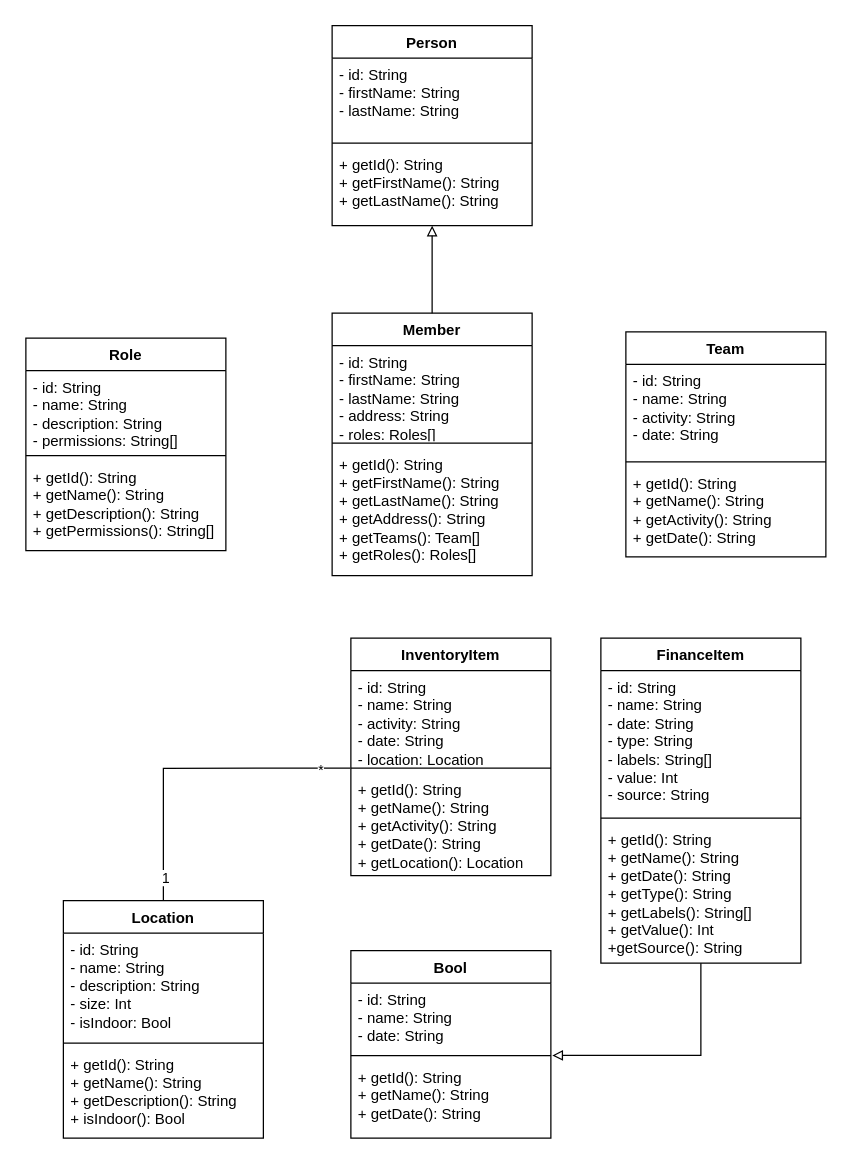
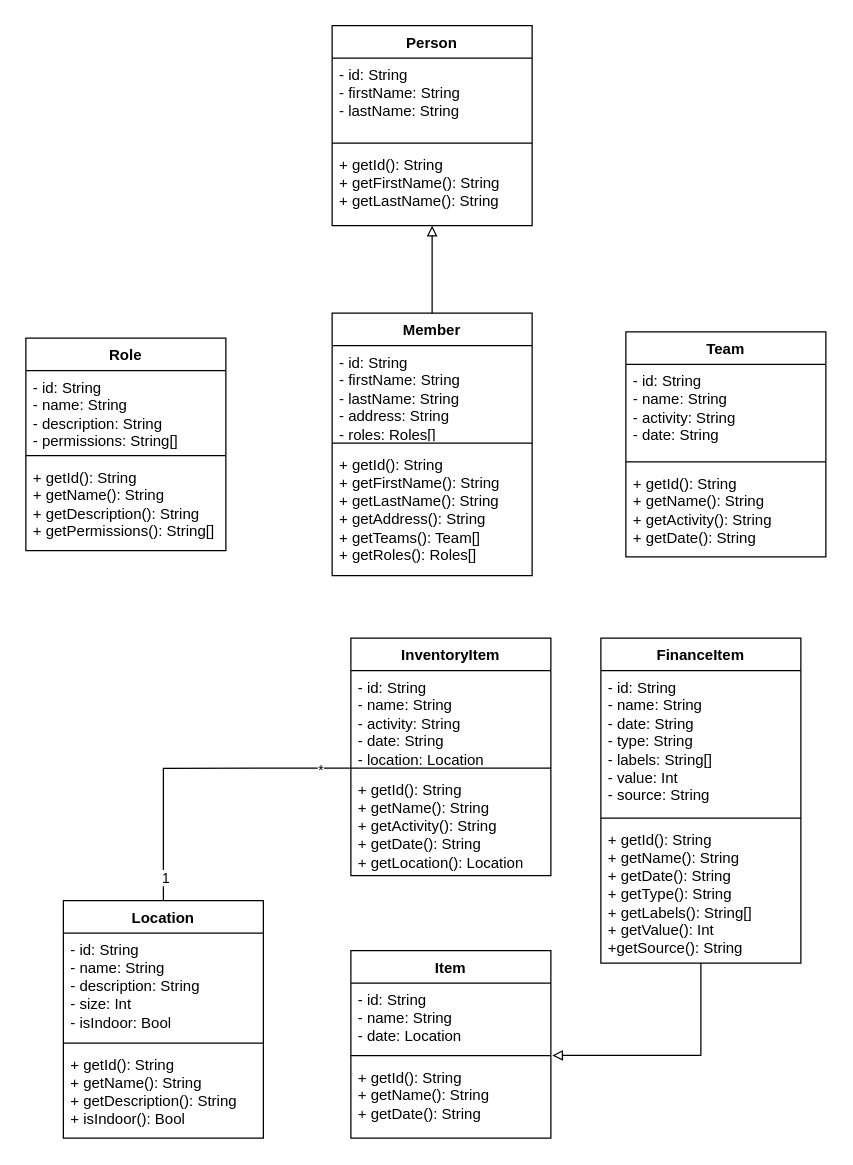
- <mxCell id="26" value="Bool" style="swimlane;fontStyle=1;align=center;verticalAlign=top;childLayout=stackLayout;horizontal=1;startSize=26;horizontalStack=0;resizeParent=1;resizeParentMax=0;resizeLast=0;collapsible=1;marginBottom=0;whiteSpace=wrap;html=1;" vertex="1" parent="1"><mxGeometry x="280" y="760" width="160" height="150" as="geometry" /></mxCell>
+ <mxCell id="26" value="Item" style="swimlane;fontStyle=1;align=center;verticalAlign=top;childLayout=stackLayout;horizontal=1;startSize=26;horizontalStack=0;resizeParent=1;resizeParentMax=0;resizeLast=0;collapsible=1;marginBottom=0;whiteSpace=wrap;html=1;" vertex="1" parent="1"><mxGeometry x="280" y="760" width="160" height="150" as="geometry" /></mxCell>
- <mxCell id="27" value="- id: String&lt;br&gt;- name: String&lt;br&gt;- date: String" style="text;strokeColor=none;fillColor=none;align=left;verticalAlign=top;spacingLeft=4;spacingRight=4;overflow=hidden;rotatable=0;points=[[0,0.5],[1,0.5]];portConstraint=eastwest;whiteSpace=wrap;html=1;" vertex="1" parent="26"><mxGeometry y="26" width="160" height="54" as="geometry" /></mxCell>
+ <mxCell id="27" value="- id: String&lt;br&gt;- name: String&lt;br&gt;- date: Location" style="text;strokeColor=none;fillColor=none;align=left;verticalAlign=top;spacingLeft=4;spacingRight=4;overflow=hidden;rotatable=0;points=[[0,0.5],[1,0.5]];portConstraint=eastwest;whiteSpace=wrap;html=1;" vertex="1" parent="26"><mxGeometry y="26" width="160" height="54" as="geometry" /></mxCell>
